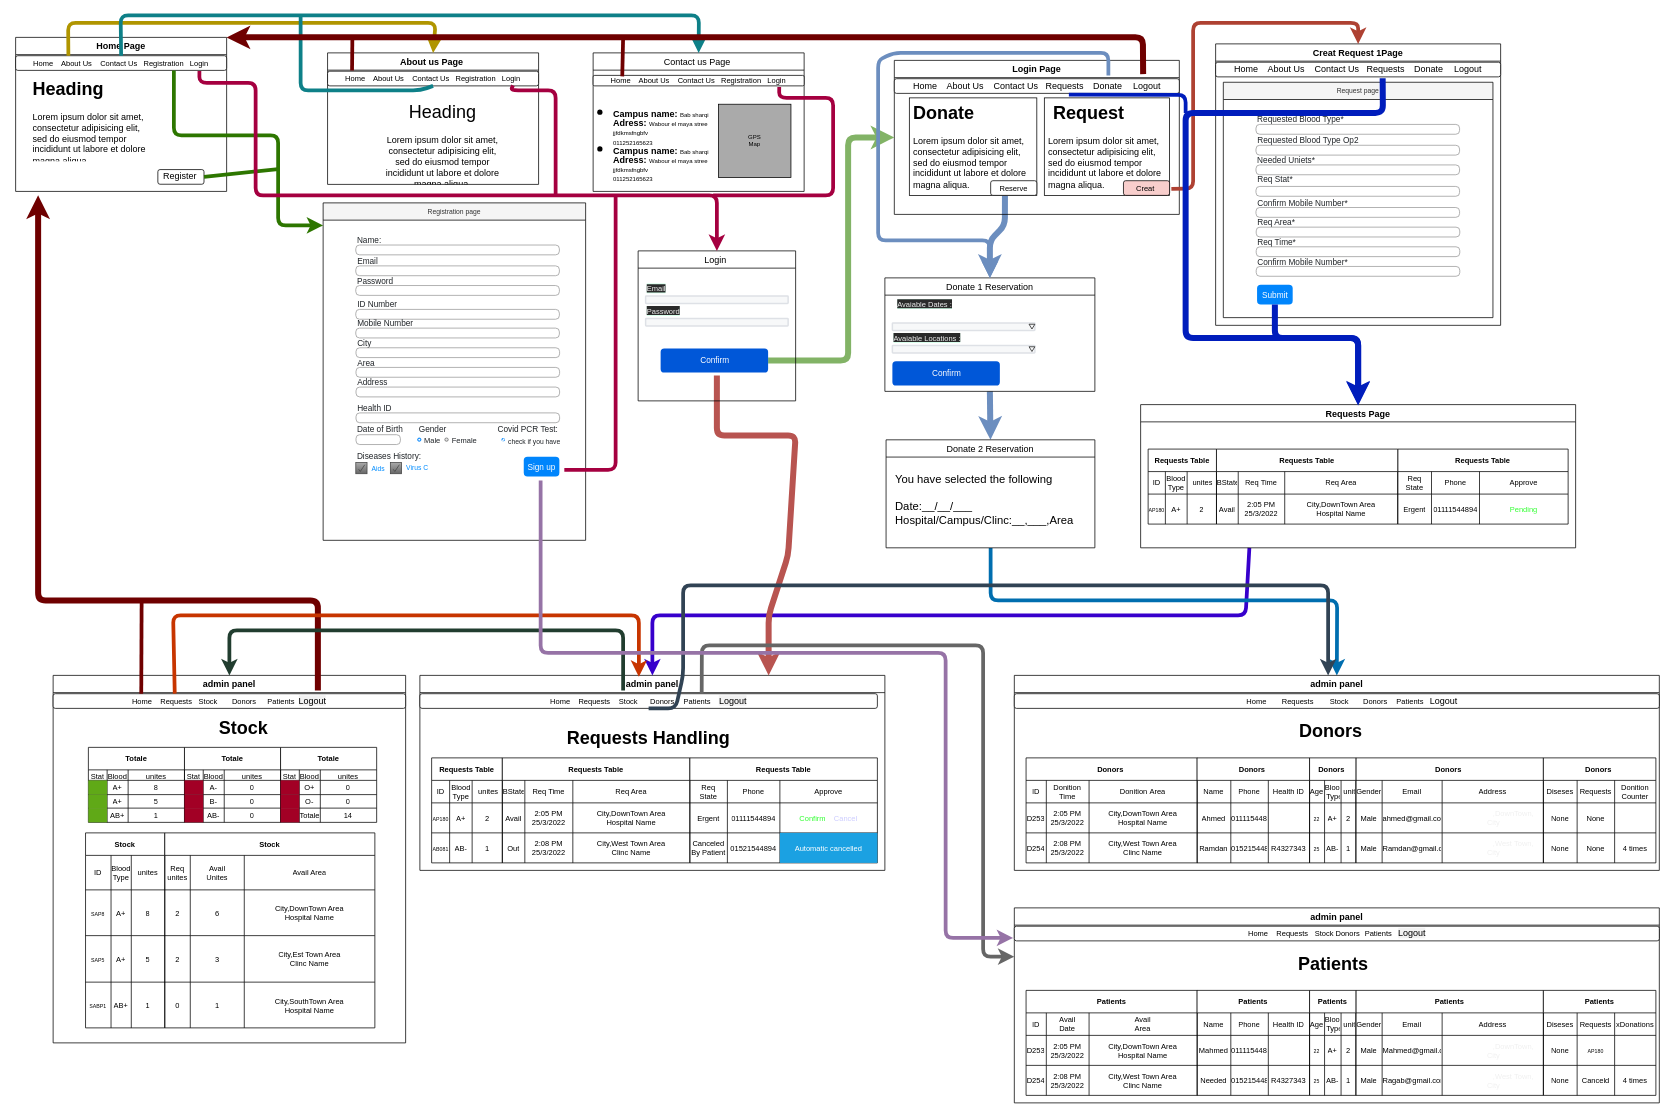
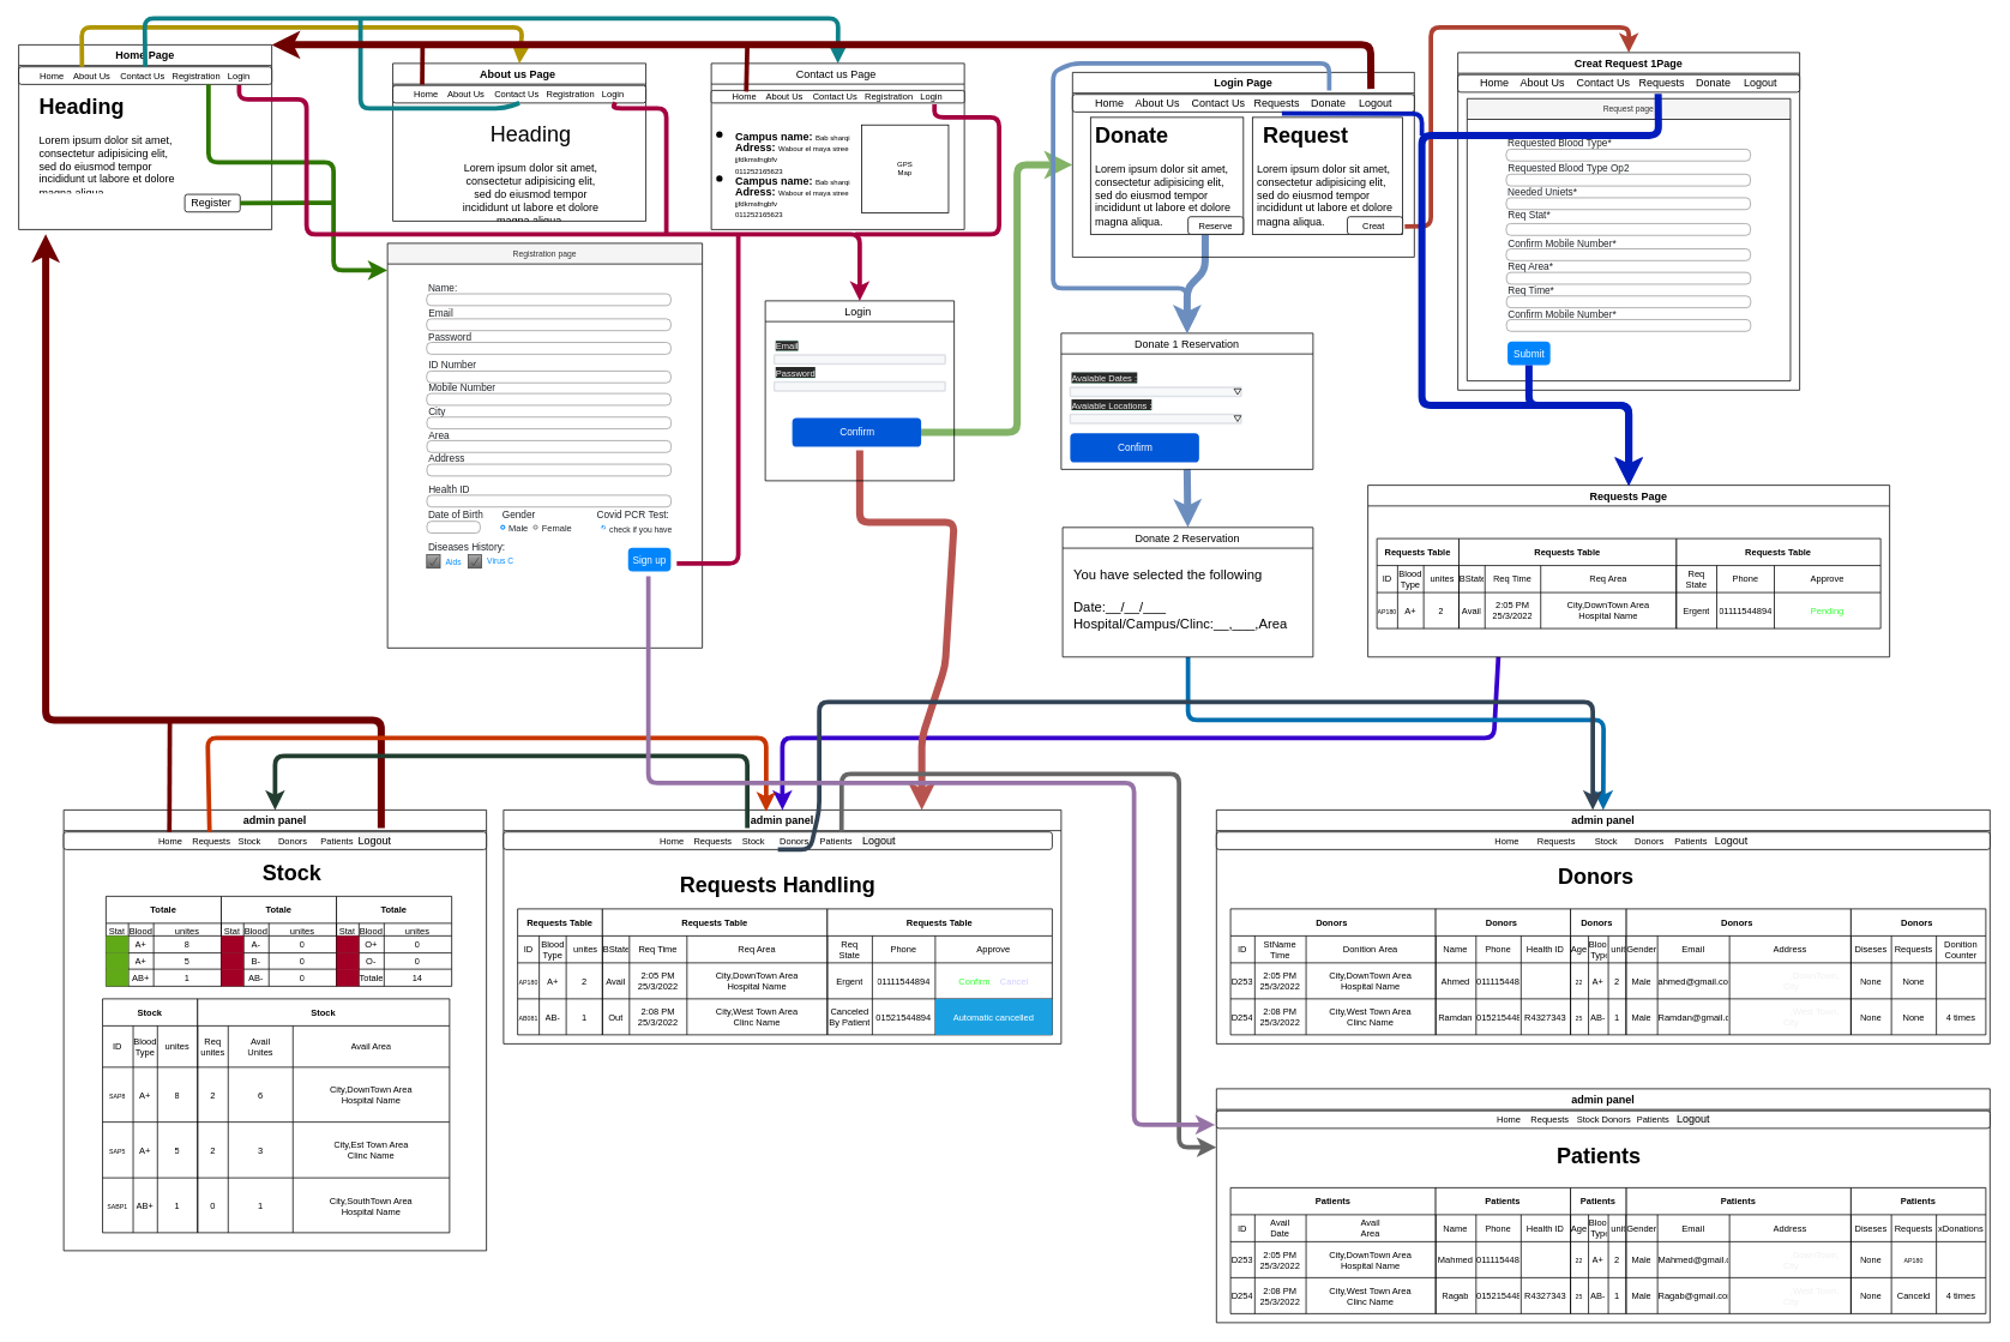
- <mxCell id="12" value="GPS&lt;br&gt;Map" style="rounded=0;whiteSpace=wrap;html=1;fontSize=8;fillColor=#aaaaaa;" parent="9" vertex="1"><mxGeometry x="167.053" y="68.456" width="96.715" height="97.794" as="geometry" /></mxCell>
+ <mxCell id="12" value="GPS&lt;br&gt;Map" style="rounded=0;whiteSpace=wrap;html=1;fontSize=8;" parent="9" vertex="1"><mxGeometry x="167.053" y="68.456" width="96.715" height="97.794" as="geometry" /></mxCell>
- <mxCell id="4" value="Register&amp;nbsp;" style="rounded=1;whiteSpace=wrap;html=1;" parent="2" vertex="1"><mxGeometry x="189.635" y="176.25" width="61.546" height="19.559" as="geometry" /></mxCell>
+ <mxCell id="4" value="Register&amp;nbsp;" style="rounded=1;whiteSpace=wrap;html=1;" parent="2" vertex="1"><mxGeometry x="184.635" y="166.25" width="61.546" height="19.559" as="geometry" /></mxCell>
- <mxCell id="166" value="&lt;font style=&quot;font-size: 10px&quot;&gt;Creat&amp;nbsp;&lt;/font&gt;" style="rounded=1;whiteSpace=wrap;html=1;fillColor=#f8cecc;" parent="164" vertex="1"><mxGeometry x="105.505" y="110.44" width="61.546" height="19.559" as="geometry" /></mxCell>
+ <mxCell id="166" value="&lt;font style=&quot;font-size: 10px&quot;&gt;Creat&amp;nbsp;&lt;/font&gt;" style="rounded=1;whiteSpace=wrap;html=1;" parent="164" vertex="1"><mxGeometry x="105.505" y="110.44" width="61.546" height="19.559" as="geometry" /></mxCell>
- <mxCell id="16" value="&lt;span style=&quot;color: rgb(240 , 240 , 240) ; font-weight: 400 ; text-align: center ; background-color: rgb(42 , 42 , 42)&quot;&gt;&lt;font style=&quot;font-size: 10px&quot;&gt;Avaiable Dates :&lt;/font&gt;&lt;/span&gt;" style="fillColor=none;strokeColor=none;html=1;fontSize=11;fontStyle=0;align=left;fontColor=#596780;fontStyle=1;fontSize=11;labelBackgroundColor=#CCFFE6;" parent="14" vertex="1"><mxGeometry x="15" y="25" width="240" height="20" as="geometry" /></mxCell>
+ <mxCell id="16" value="&lt;span style=&quot;color: rgb(240 , 240 , 240) ; font-weight: 400 ; text-align: center ; background-color: rgb(42 , 42 , 42)&quot;&gt;&lt;font style=&quot;font-size: 10px&quot;&gt;Avaiable Dates :&lt;/font&gt;&lt;/span&gt;" style="fillColor=none;strokeColor=none;html=1;fontSize=11;fontStyle=0;align=left;fontColor=#596780;fontStyle=1;fontSize=11;labelBackgroundColor=#CCFFE6;" parent="14" vertex="1"><mxGeometry x="10" y="40" width="240" height="20" as="geometry" /></mxCell>
- <mxCell id="206" value="Donition Time" style="shape=partialRectangle;html=1;whiteSpace=wrap;connectable=0;fillColor=none;top=0;left=0;bottom=0;right=0;overflow=hidden;pointerEvents=1;fontSize=10;" parent="204" vertex="1"><mxGeometry x="27" width="57" height="30" as="geometry"><mxRectangle width="57" height="30" as="alternateBounds" /></mxGeometry></mxCell>
+ <mxCell id="206" value="StName Time" style="shape=partialRectangle;html=1;whiteSpace=wrap;connectable=0;fillColor=none;top=0;left=0;bottom=0;right=0;overflow=hidden;pointerEvents=1;fontSize=10;" parent="204" vertex="1"><mxGeometry x="27" width="57" height="30" as="geometry"><mxRectangle width="57" height="30" as="alternateBounds" /></mxGeometry></mxCell>
- <mxCell id="295" value="&lt;span&gt;Needed&lt;br&gt;&lt;/span&gt;" style="shape=partialRectangle;html=1;whiteSpace=wrap;connectable=0;fillColor=none;top=0;left=0;bottom=0;right=0;overflow=hidden;pointerEvents=1;fontSize=10;" parent="294" vertex="1"><mxGeometry width="45" height="40" as="geometry"><mxRectangle width="45" height="40" as="alternateBounds" /></mxGeometry></mxCell>
+ <mxCell id="295" value="&lt;span&gt;Ragab&lt;br&gt;&lt;/span&gt;" style="shape=partialRectangle;html=1;whiteSpace=wrap;connectable=0;fillColor=none;top=0;left=0;bottom=0;right=0;overflow=hidden;pointerEvents=1;fontSize=10;" parent="294" vertex="1"><mxGeometry width="45" height="40" as="geometry"><mxRectangle width="45" height="40" as="alternateBounds" /></mxGeometry></mxCell>
